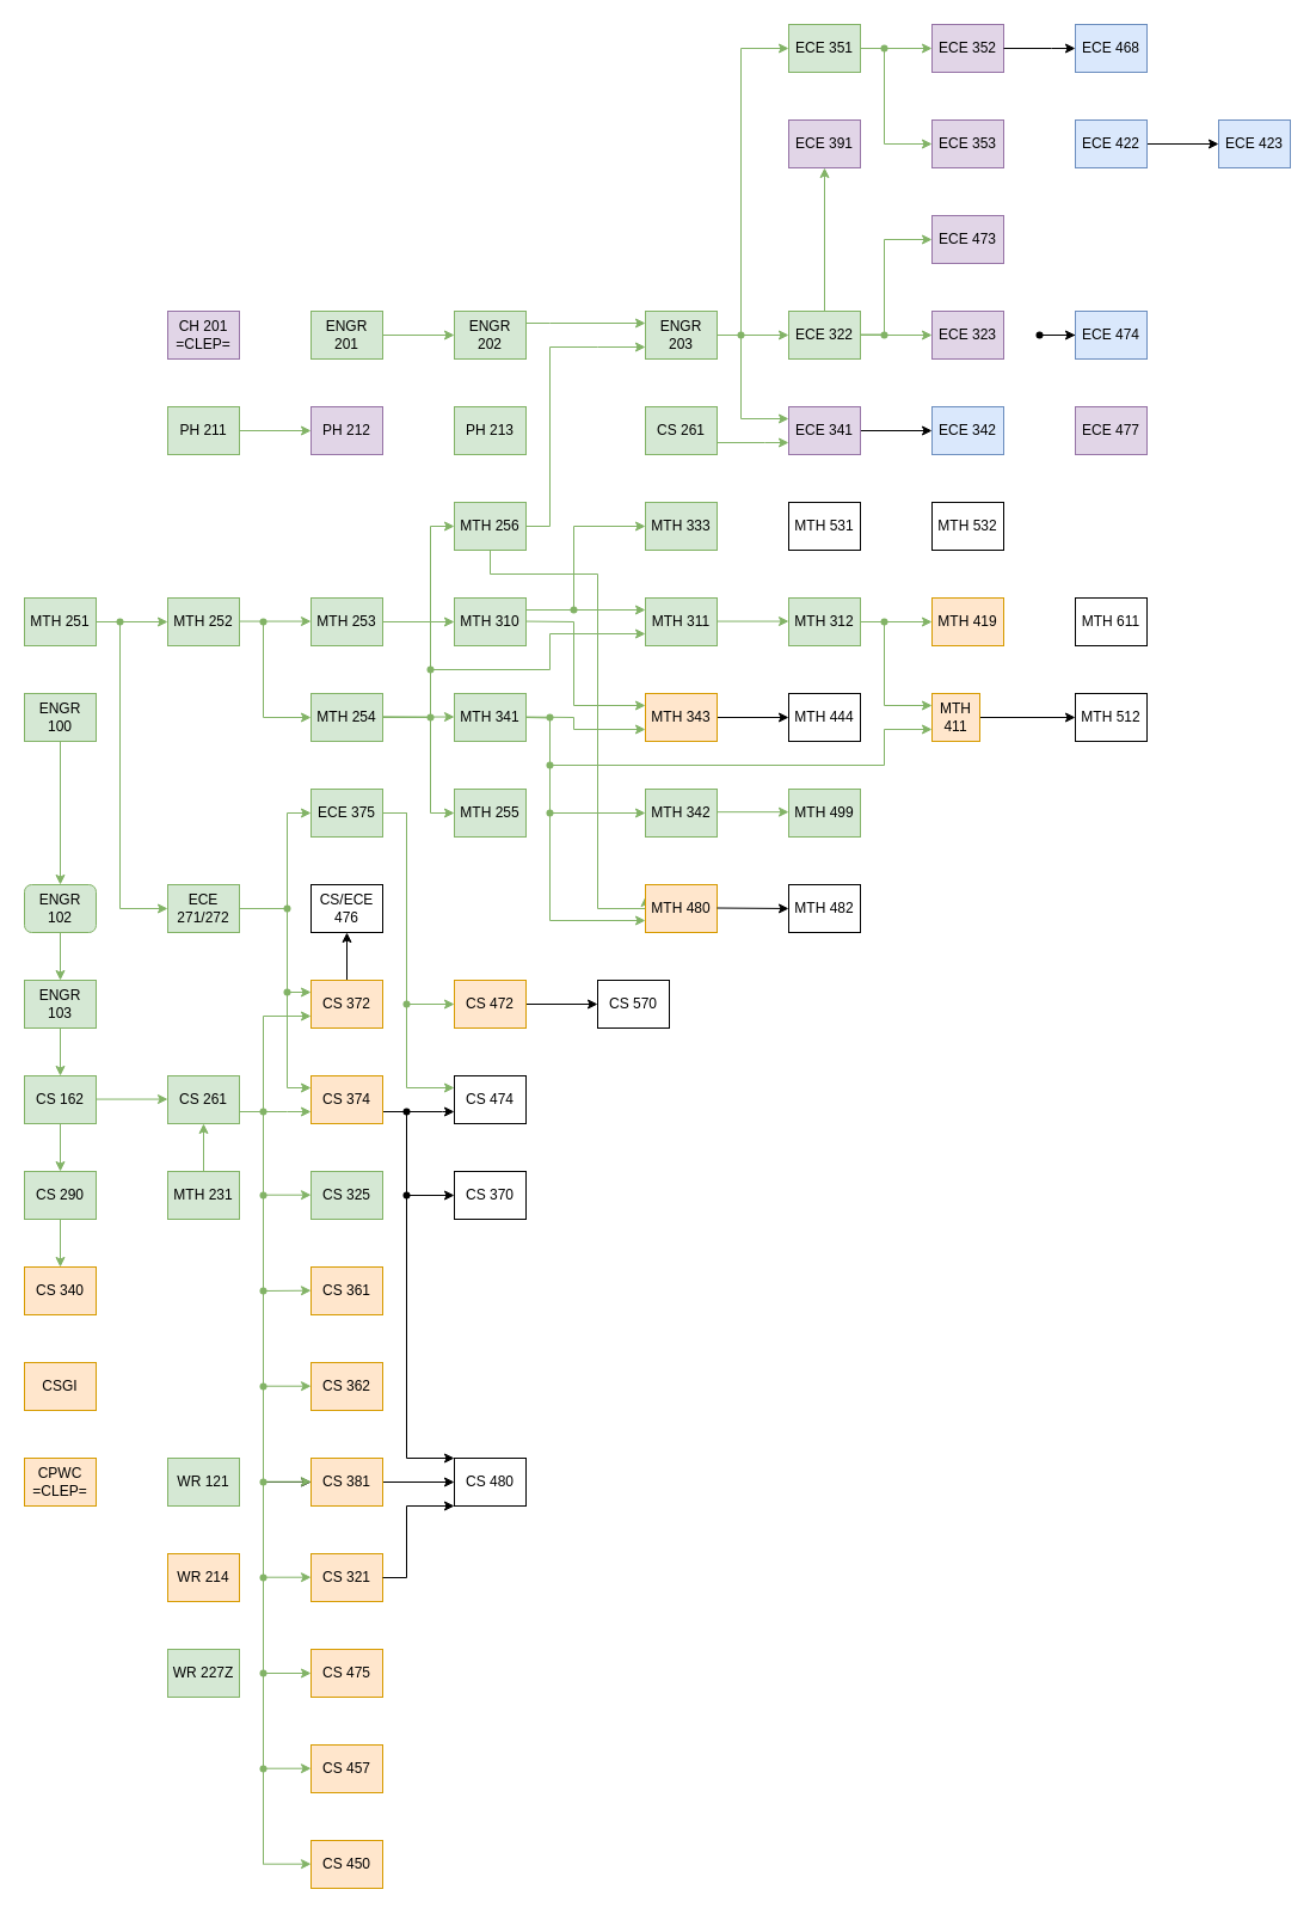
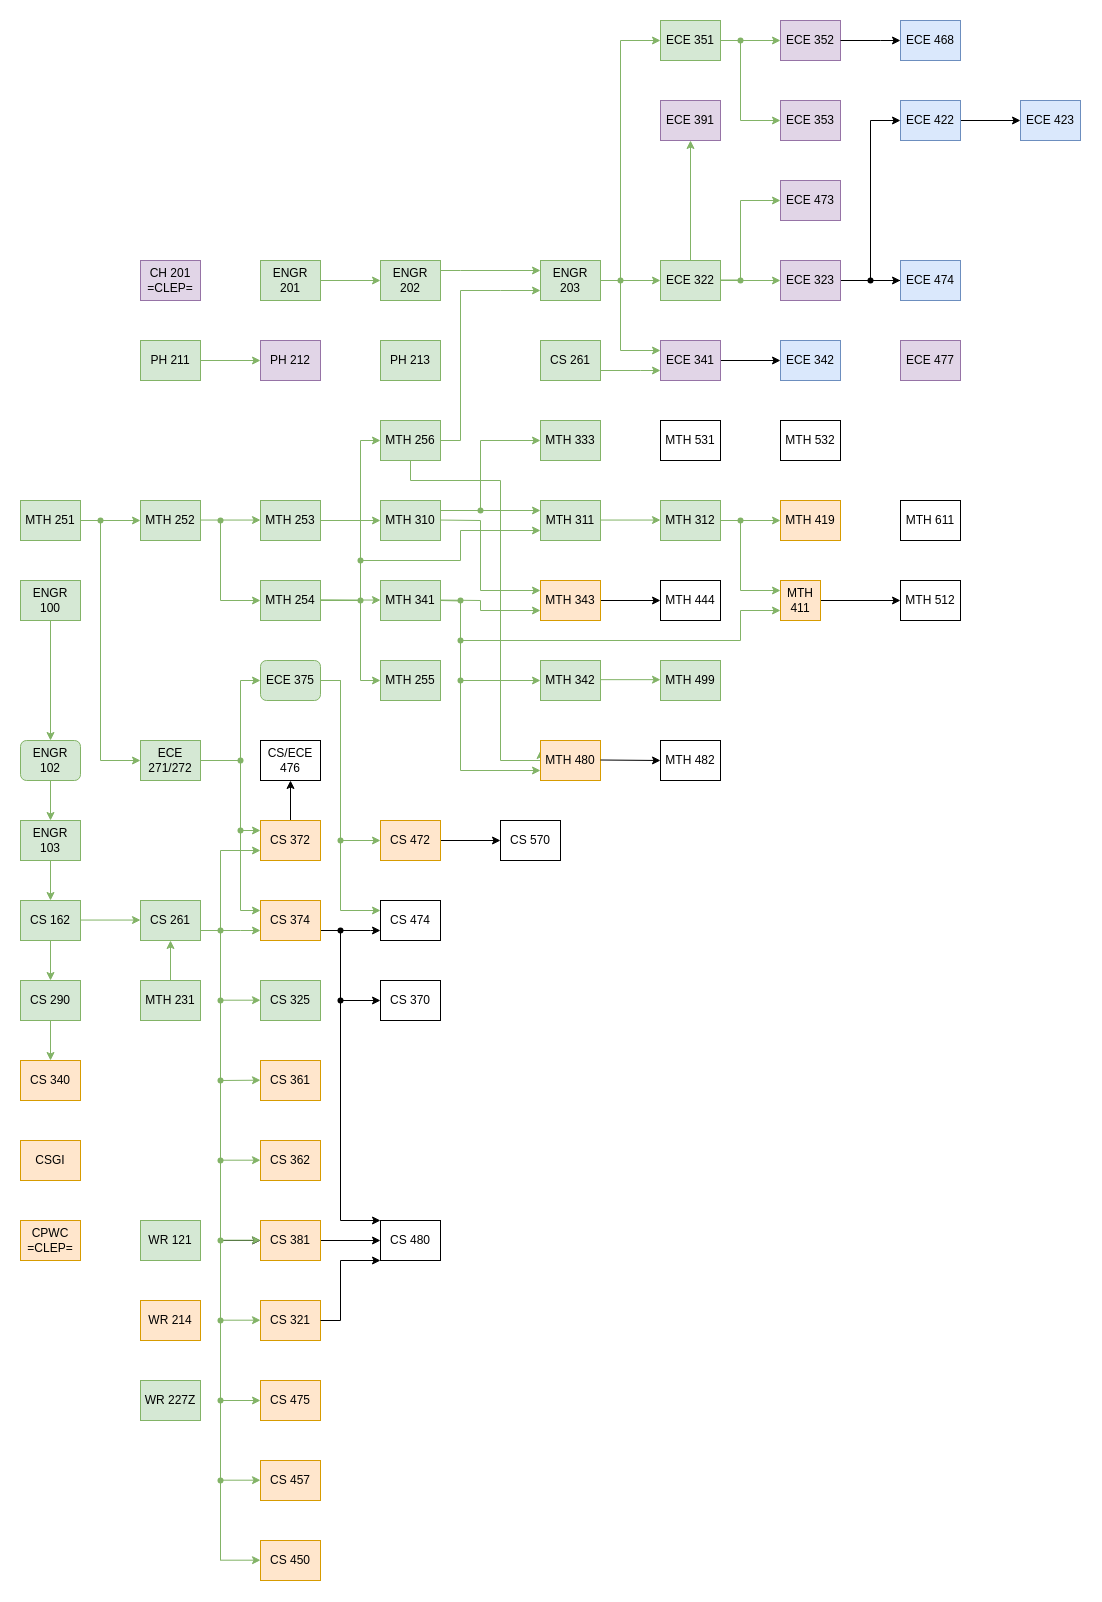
+ <mxCell id="93" value="" style="edgeStyle=orthogonalEdgeStyle;rounded=0;orthogonalLoop=1;jettySize=auto;html=1;entryX=0;entryY=0.5;entryDx=0;entryDy=0;" parent="1" source="95" target="113" edge="1"><mxGeometry relative="1" as="geometry" /></mxCell>
- <mxCell id="45" value="ECE 375" style="rounded=0;whiteSpace=wrap;html=1;fillColor=#D5E8D4;strokeColor=#82B366;" parent="1" vertex="1"><mxGeometry x="260" y="660" width="60" height="40" as="geometry" /></mxCell>
+ <mxCell id="45" value="ECE 375" style="whiteSpace=wrap;html=1;fillColor=#D5E8D4;strokeColor=#82B366;rounded=1;" parent="1" vertex="1"><mxGeometry x="260" y="660" width="60" height="40" as="geometry" /></mxCell>
